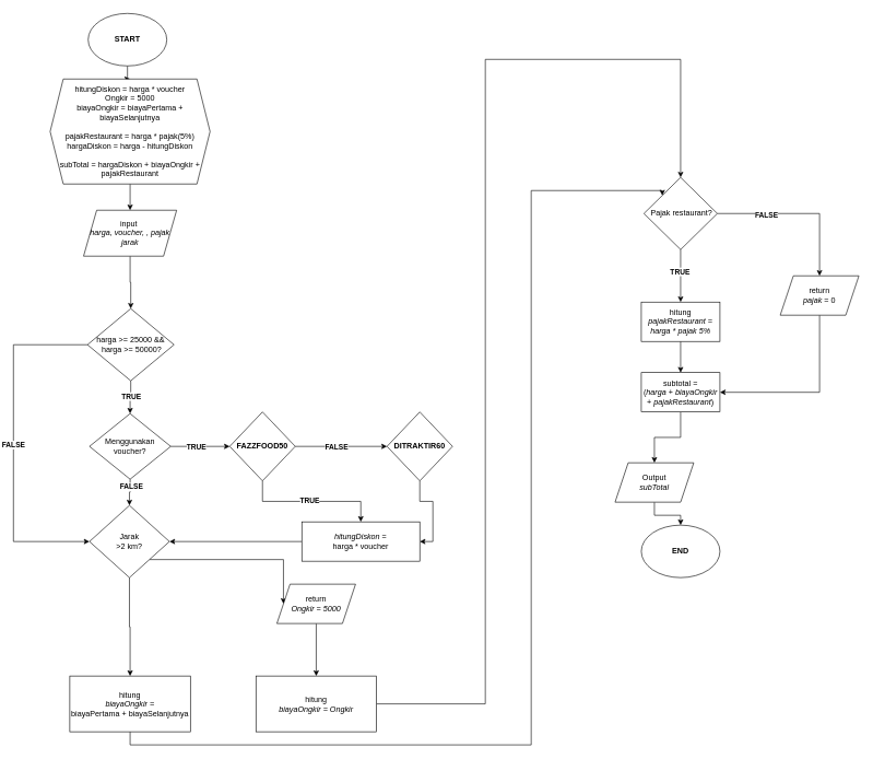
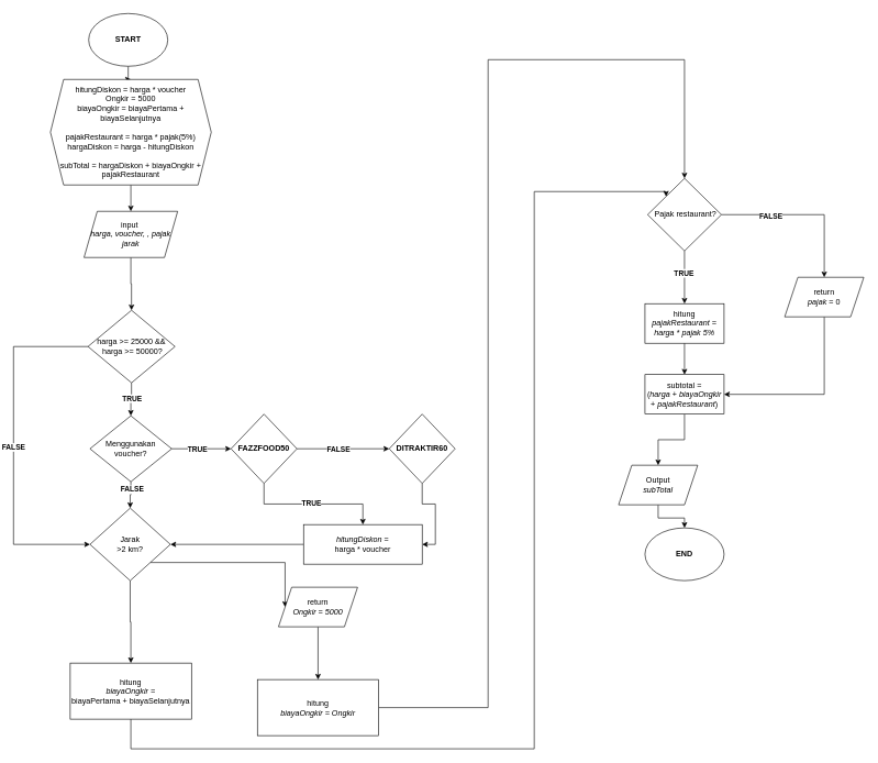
- <mxCell id="14" value="hitung&lt;div&gt;&lt;i&gt;biayaOngkir =&lt;/i&gt;&lt;/div&gt;&lt;div&gt;biayaPertama + biayaSelanjutnya&lt;/div&gt;" style="rounded=0;whiteSpace=wrap;html=1;" parent="1" vertex="1"><mxGeometry x="106" y="1030" width="184" height="85" as="geometry" /></mxCell>
+ <mxCell id="14" value="hitung&lt;div&gt;&lt;i&gt;biayaOngkir =&lt;/i&gt;&lt;/div&gt;&lt;div&gt;biayaPertama + biayaSelanjutnya&lt;/div&gt;" style="rounded=0;whiteSpace=wrap;html=1;" parent="1" vertex="1"><mxGeometry x="106" y="1005" width="184" height="85" as="geometry" /></mxCell>
